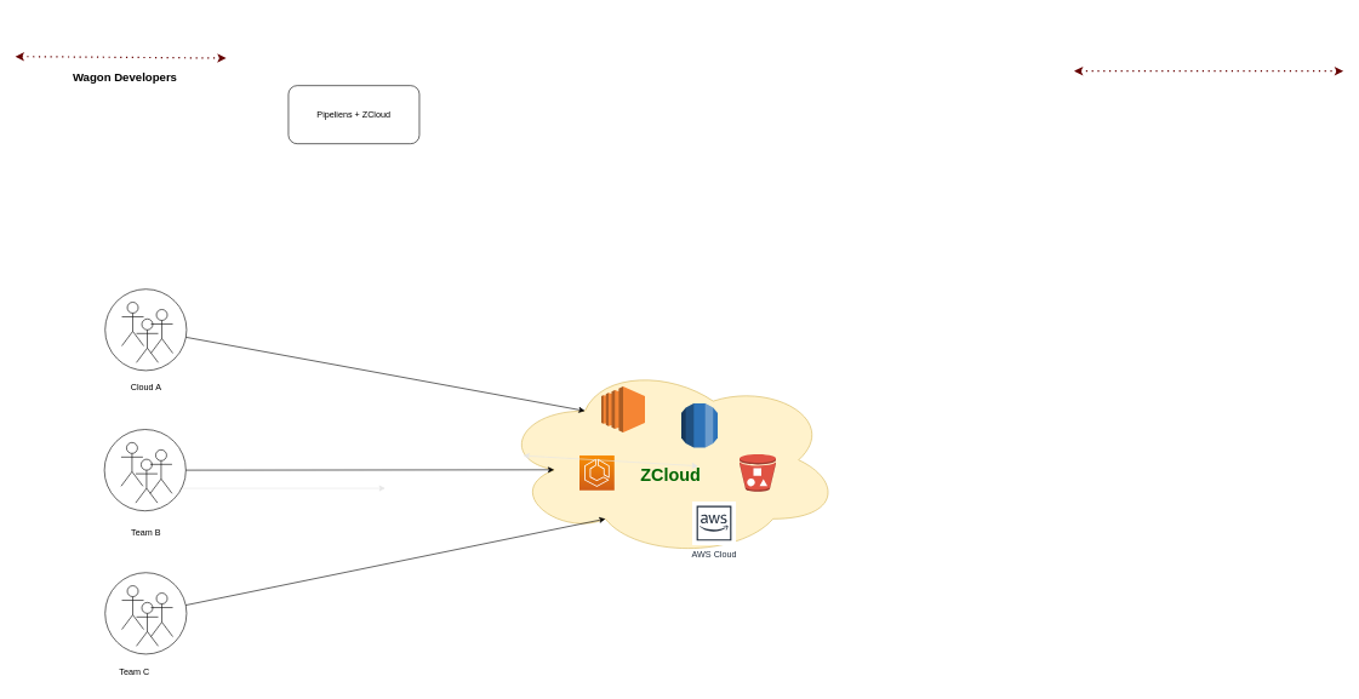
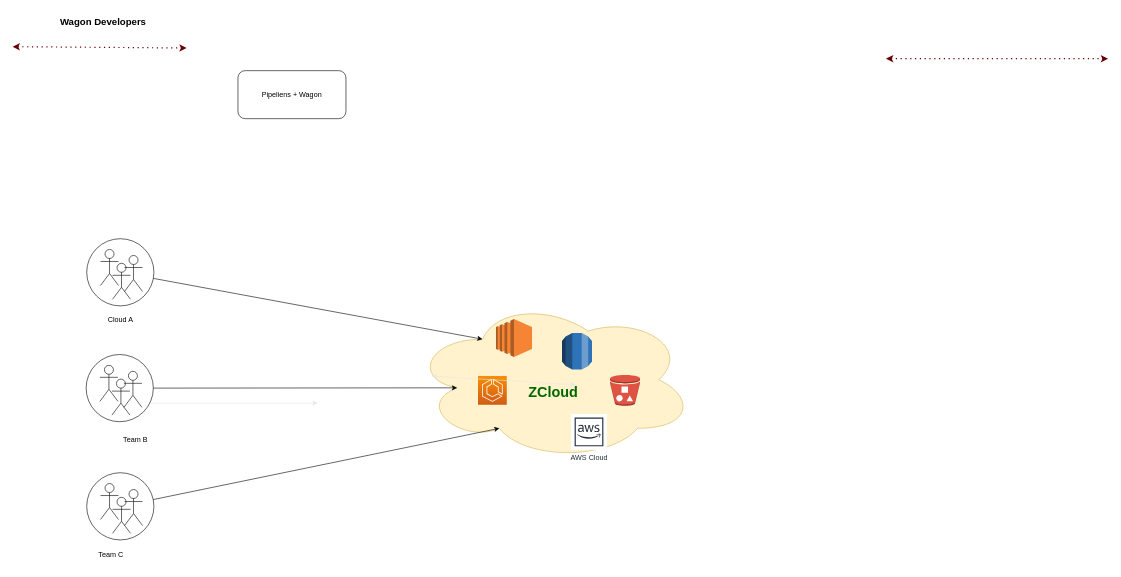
- <mxCell id="5" value="Wagon Developers" style="text;html=1;align=center;verticalAlign=middle;resizable=0;points=[];autosize=1;strokeColor=none;fillColor=none;fontSize=16;fontStyle=1" vertex="1" parent="1"><mxGeometry x="86" y="90" width="170" height="30" as="geometry" /></mxCell>
+ <mxCell id="5" value="Wagon Developers" style="text;html=1;align=center;verticalAlign=middle;resizable=0;points=[];autosize=1;strokeColor=none;fillColor=none;fontSize=16;fontStyle=1" vertex="1" parent="1"><mxGeometry x="86" y="20" width="170" height="30" as="geometry" /></mxCell>
- <mxCell id="16" value="Pipeliens + ZCloud" style="rounded=1;whiteSpace=wrap;html=1;" vertex="1" parent="1"><mxGeometry x="396" y="117" width="180" height="80" as="geometry" /></mxCell>
+ <mxCell id="16" value="Pipeliens + Wagon" style="rounded=1;whiteSpace=wrap;html=1;" vertex="1" parent="1"><mxGeometry x="396" y="117" width="180" height="80" as="geometry" /></mxCell>
- <mxCell id="33" value="Team B" style="text;html=1;align=center;verticalAlign=middle;resizable=0;points=[];autosize=1;strokeColor=none;fillColor=none;" vertex="1" parent="1"><mxGeometry x="170" y="717" width="60" height="30" as="geometry" /></mxCell>
+ <mxCell id="33" value="Team B" style="text;html=1;align=center;verticalAlign=middle;resizable=0;points=[];autosize=1;strokeColor=none;fillColor=none;" vertex="1" parent="1"><mxGeometry x="195" y="717" width="60" height="30" as="geometry" /></mxCell>
